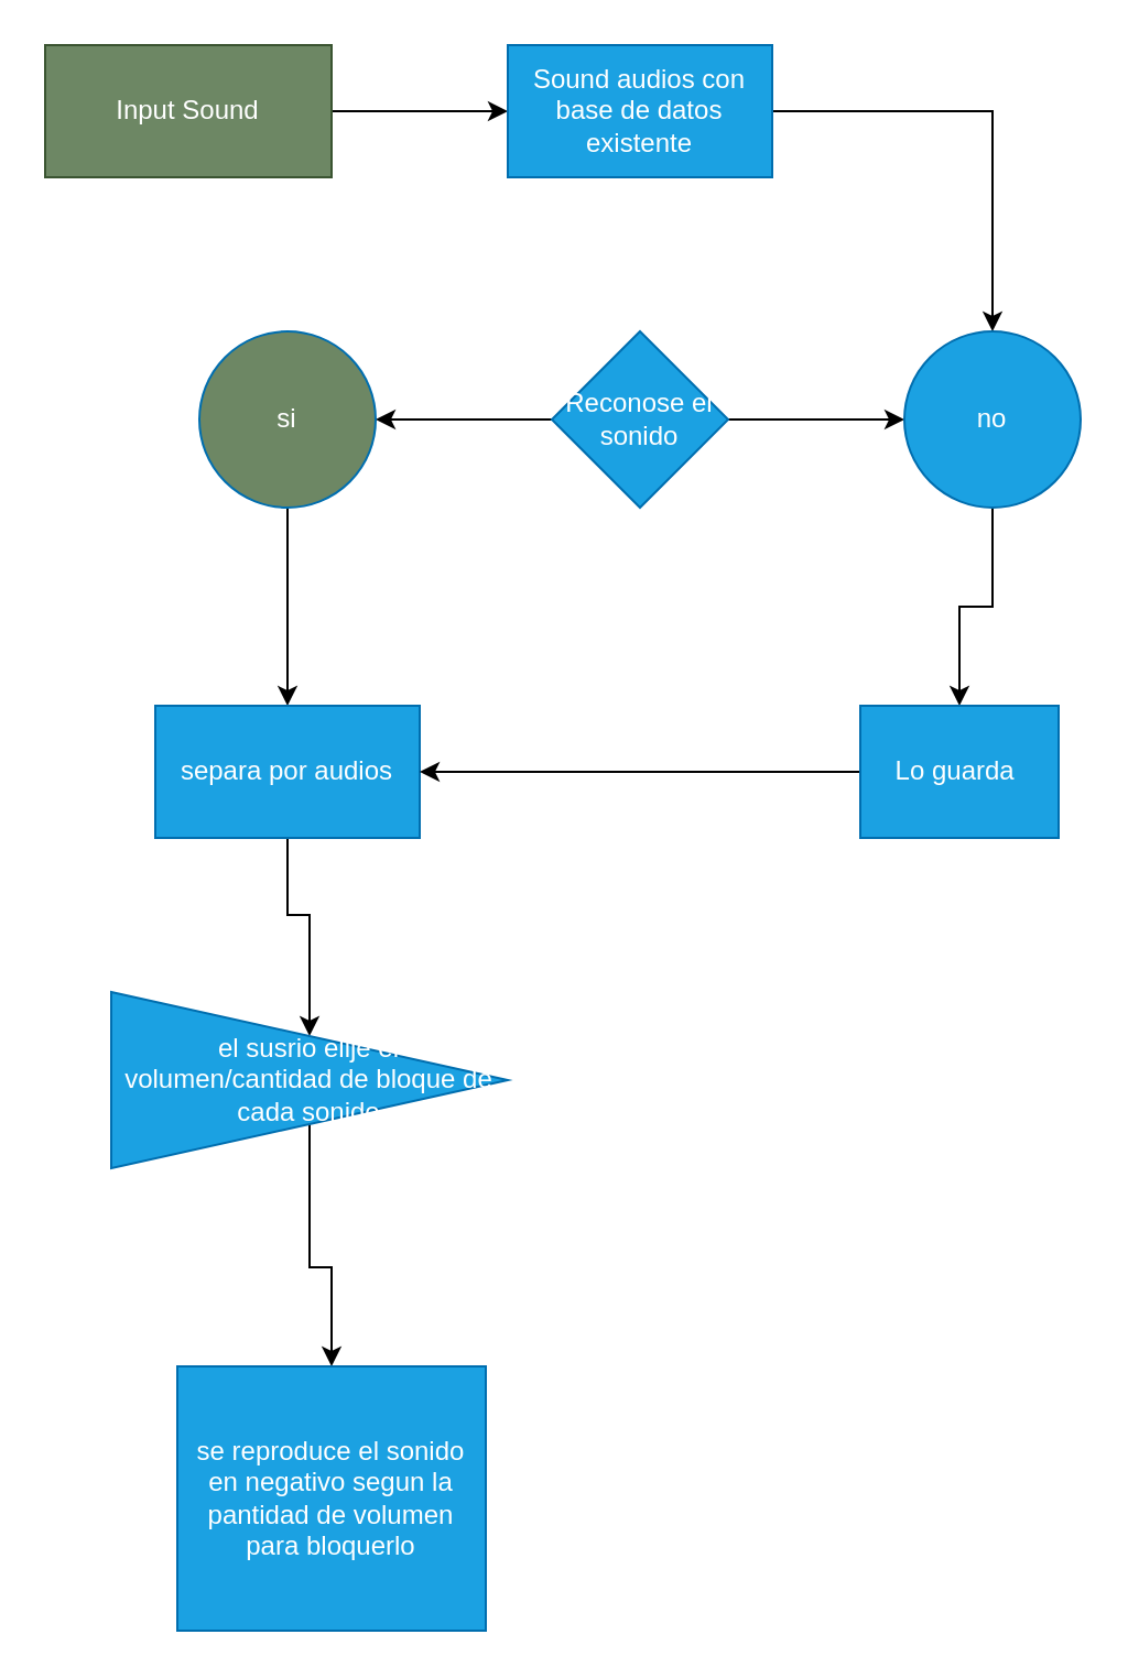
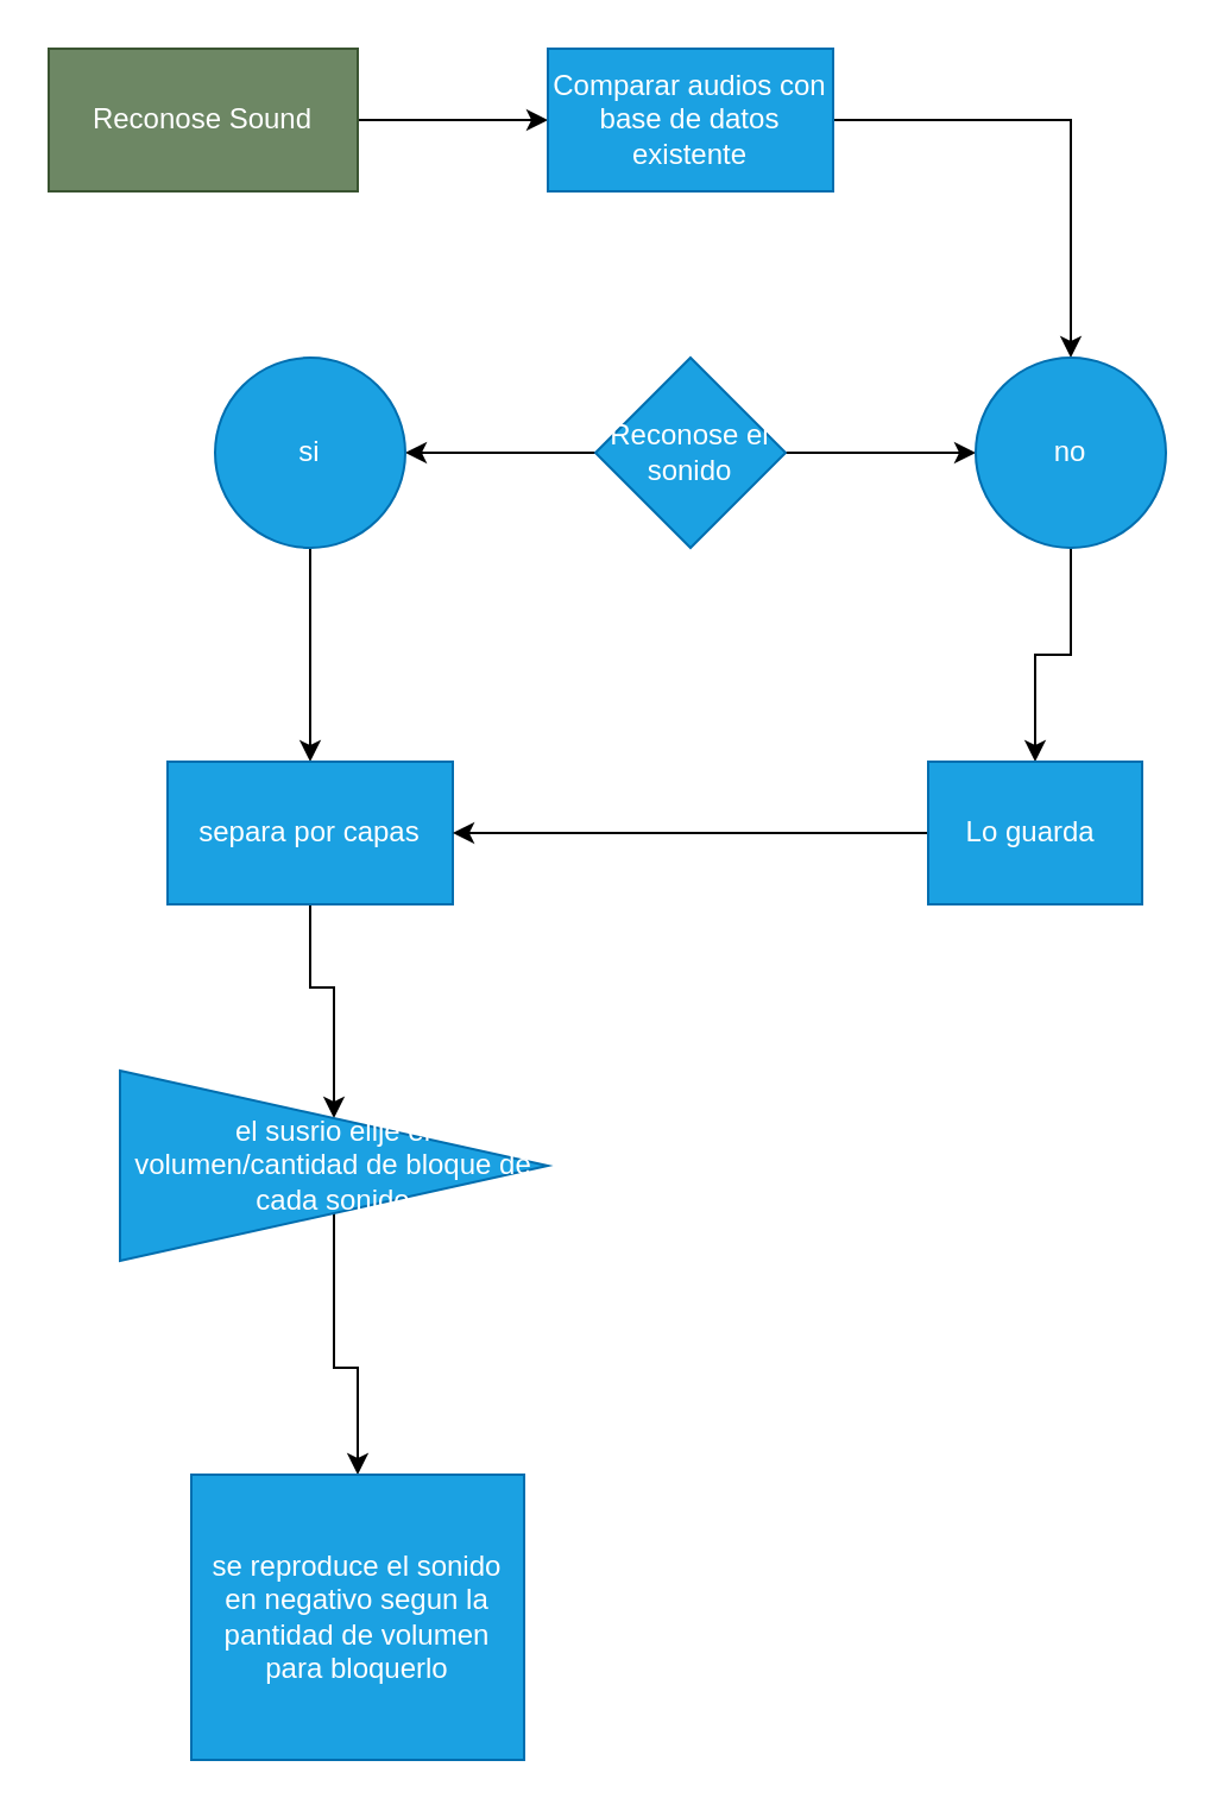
- <mxCell id="3" value="Input Sound" style="rounded=0;whiteSpace=wrap;html=1;fillColor=#6d8764;fontColor=#ffffff;strokeColor=#3A5431;" parent="1" vertex="1"><mxGeometry x="20" y="20" width="130" height="60" as="geometry" /></mxCell>
+ <mxCell id="3" value="Reconose Sound" style="rounded=0;whiteSpace=wrap;html=1;fillColor=#6d8764;fontColor=#ffffff;strokeColor=#3A5431;" parent="1" vertex="1"><mxGeometry x="20" y="20" width="130" height="60" as="geometry" /></mxCell>
- <mxCell id="5" value="Sound audios con base de datos existente" style="rounded=0;whiteSpace=wrap;html=1;fillColor=#1ba1e2;fontColor=#ffffff;strokeColor=#006EAF;" parent="1" vertex="1"><mxGeometry x="230" y="20" width="120" height="60" as="geometry" /></mxCell>
+ <mxCell id="5" value="Comparar audios con base de datos existente" style="rounded=0;whiteSpace=wrap;html=1;fillColor=#1ba1e2;fontColor=#ffffff;strokeColor=#006EAF;" parent="1" vertex="1"><mxGeometry x="230" y="20" width="120" height="60" as="geometry" /></mxCell>
- <mxCell id="10" value="si" style="ellipse;whiteSpace=wrap;html=1;fillColor=#6d8764;strokeColor=#006EAF;fontColor=#ffffff;rounded=0;" vertex="1" parent="1"><mxGeometry x="90" y="150" width="80" height="80" as="geometry" /></mxCell>
+ <mxCell id="10" value="si" style="ellipse;whiteSpace=wrap;html=1;fillColor=#1ba1e2;strokeColor=#006EAF;fontColor=#ffffff;rounded=0;" vertex="1" parent="1"><mxGeometry x="90" y="150" width="80" height="80" as="geometry" /></mxCell>
- <mxCell id="12" value="separa por audios" style="whiteSpace=wrap;html=1;fillColor=#1ba1e2;strokeColor=#006EAF;fontColor=#ffffff;rounded=0;" vertex="1" parent="1"><mxGeometry x="70" y="320" width="120" height="60" as="geometry" /></mxCell>
+ <mxCell id="12" value="separa por capas" style="whiteSpace=wrap;html=1;fillColor=#1ba1e2;strokeColor=#006EAF;fontColor=#ffffff;rounded=0;" vertex="1" parent="1"><mxGeometry x="70" y="320" width="120" height="60" as="geometry" /></mxCell>
